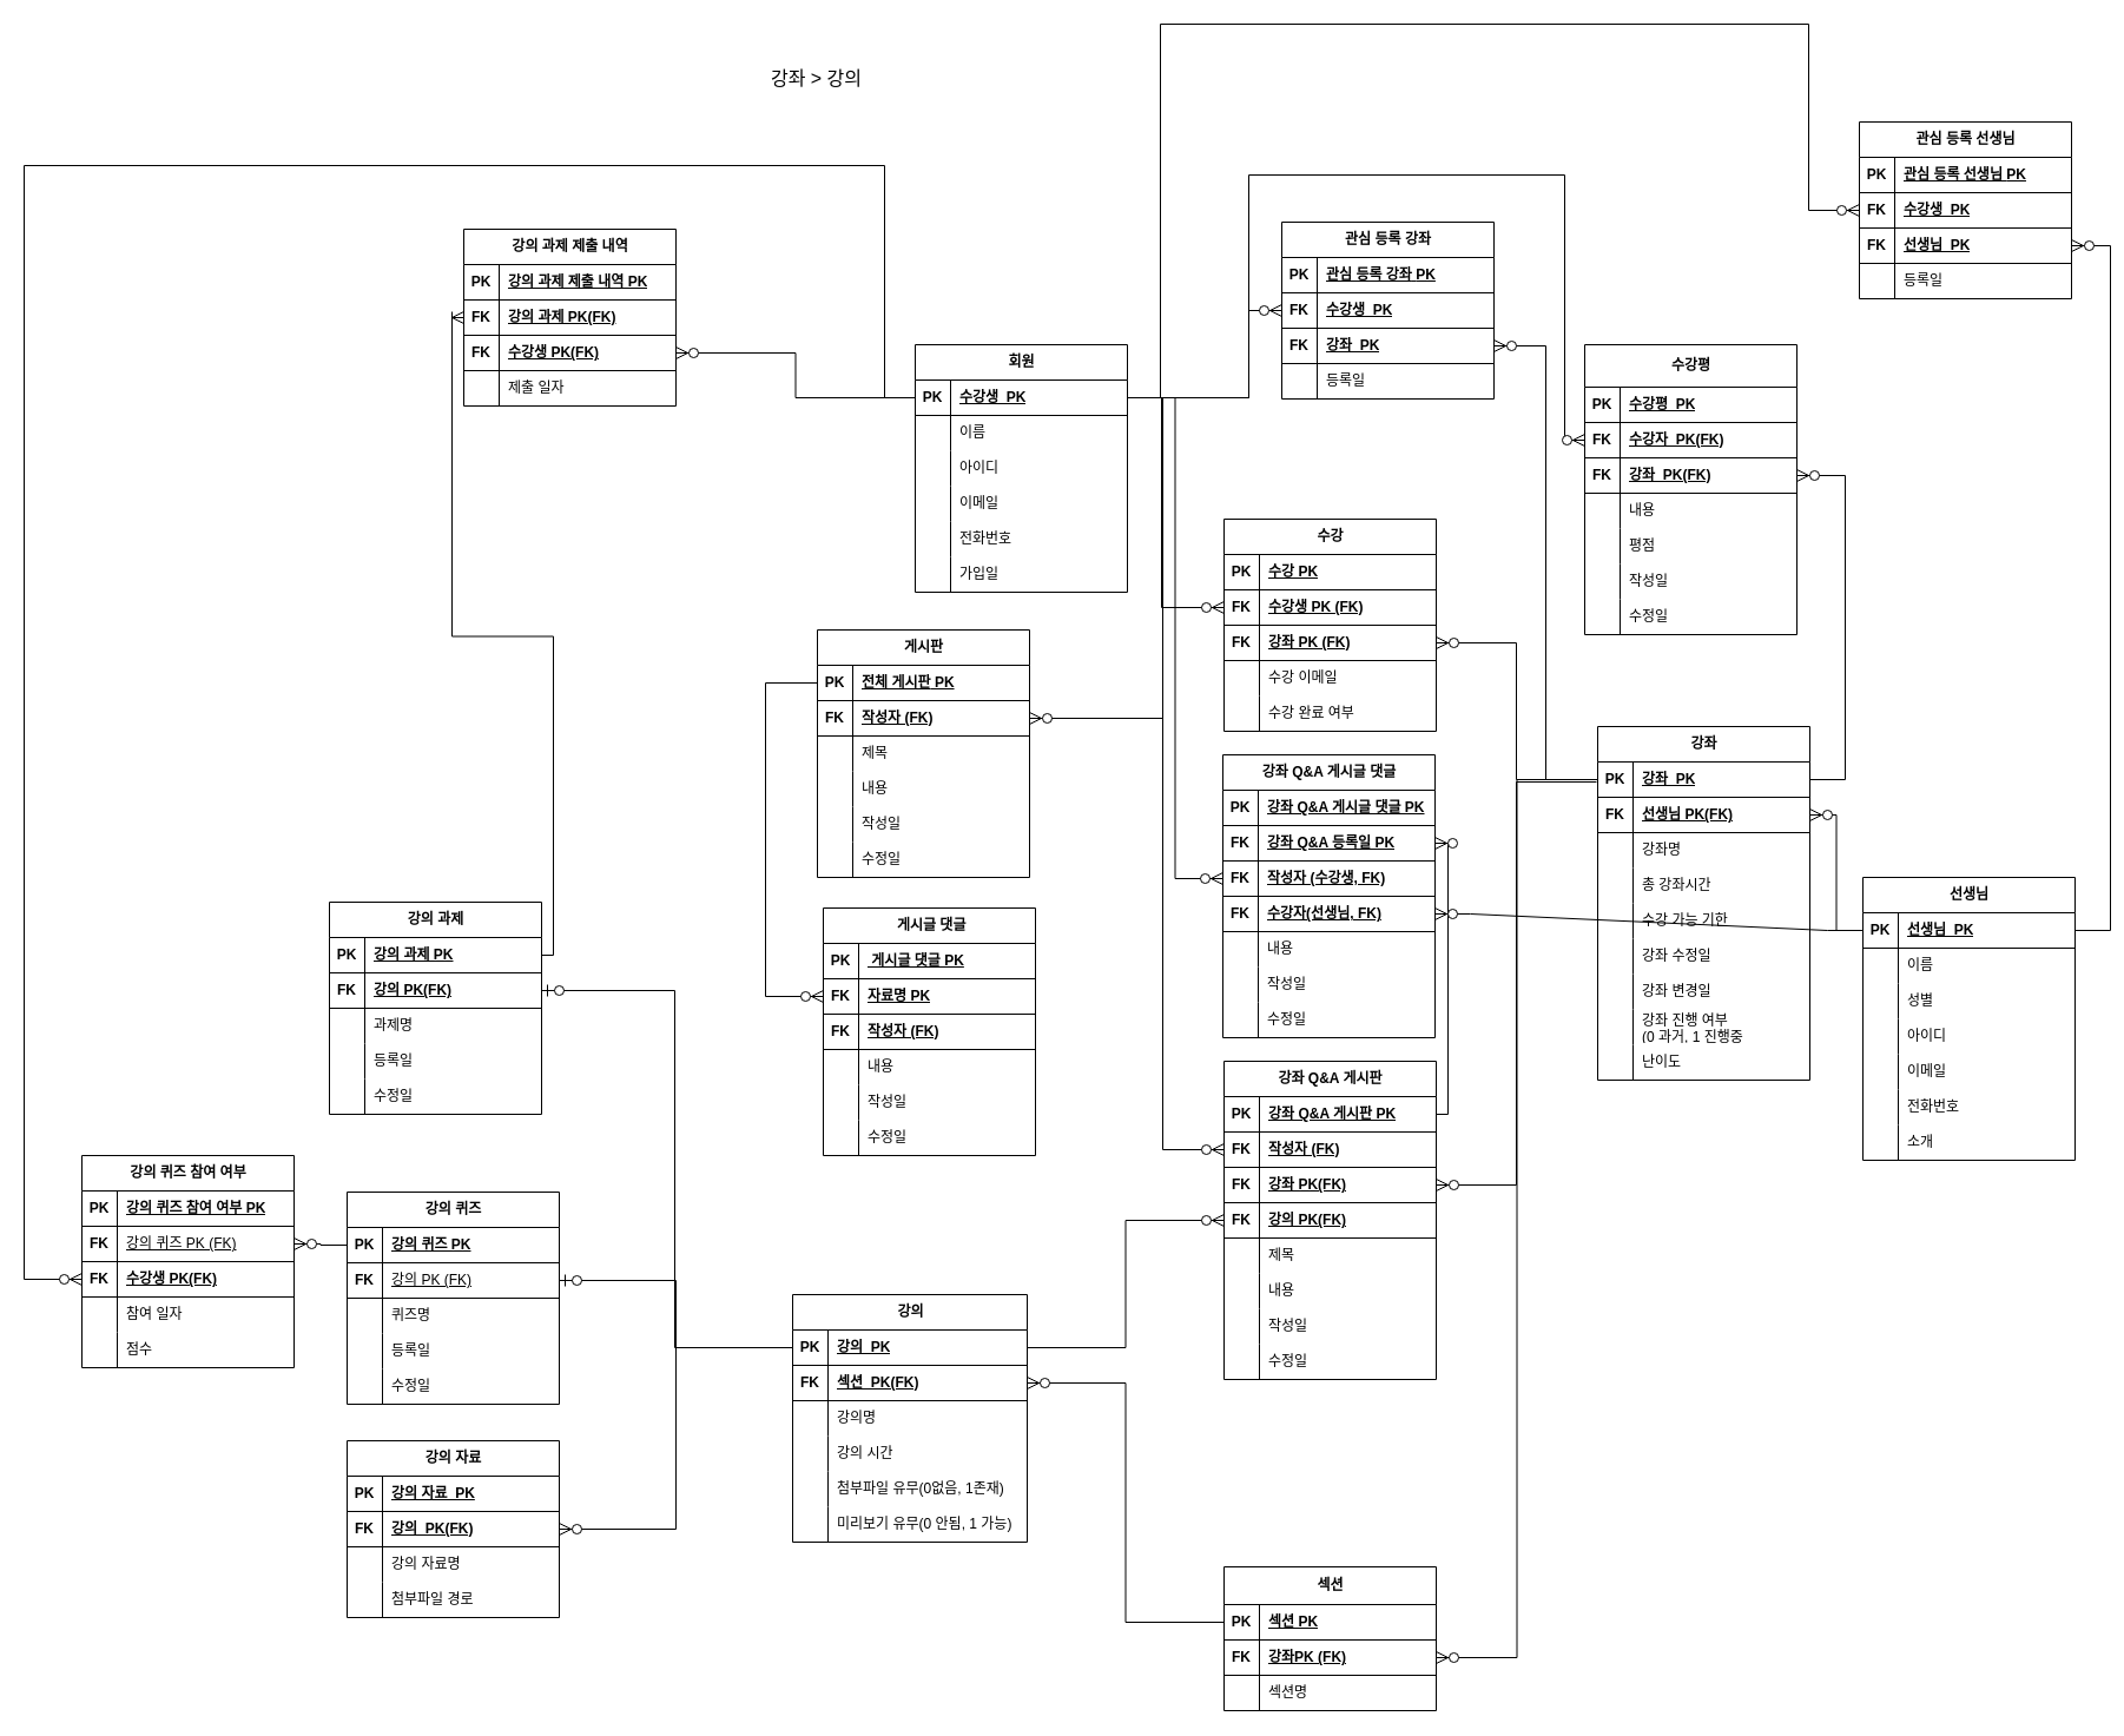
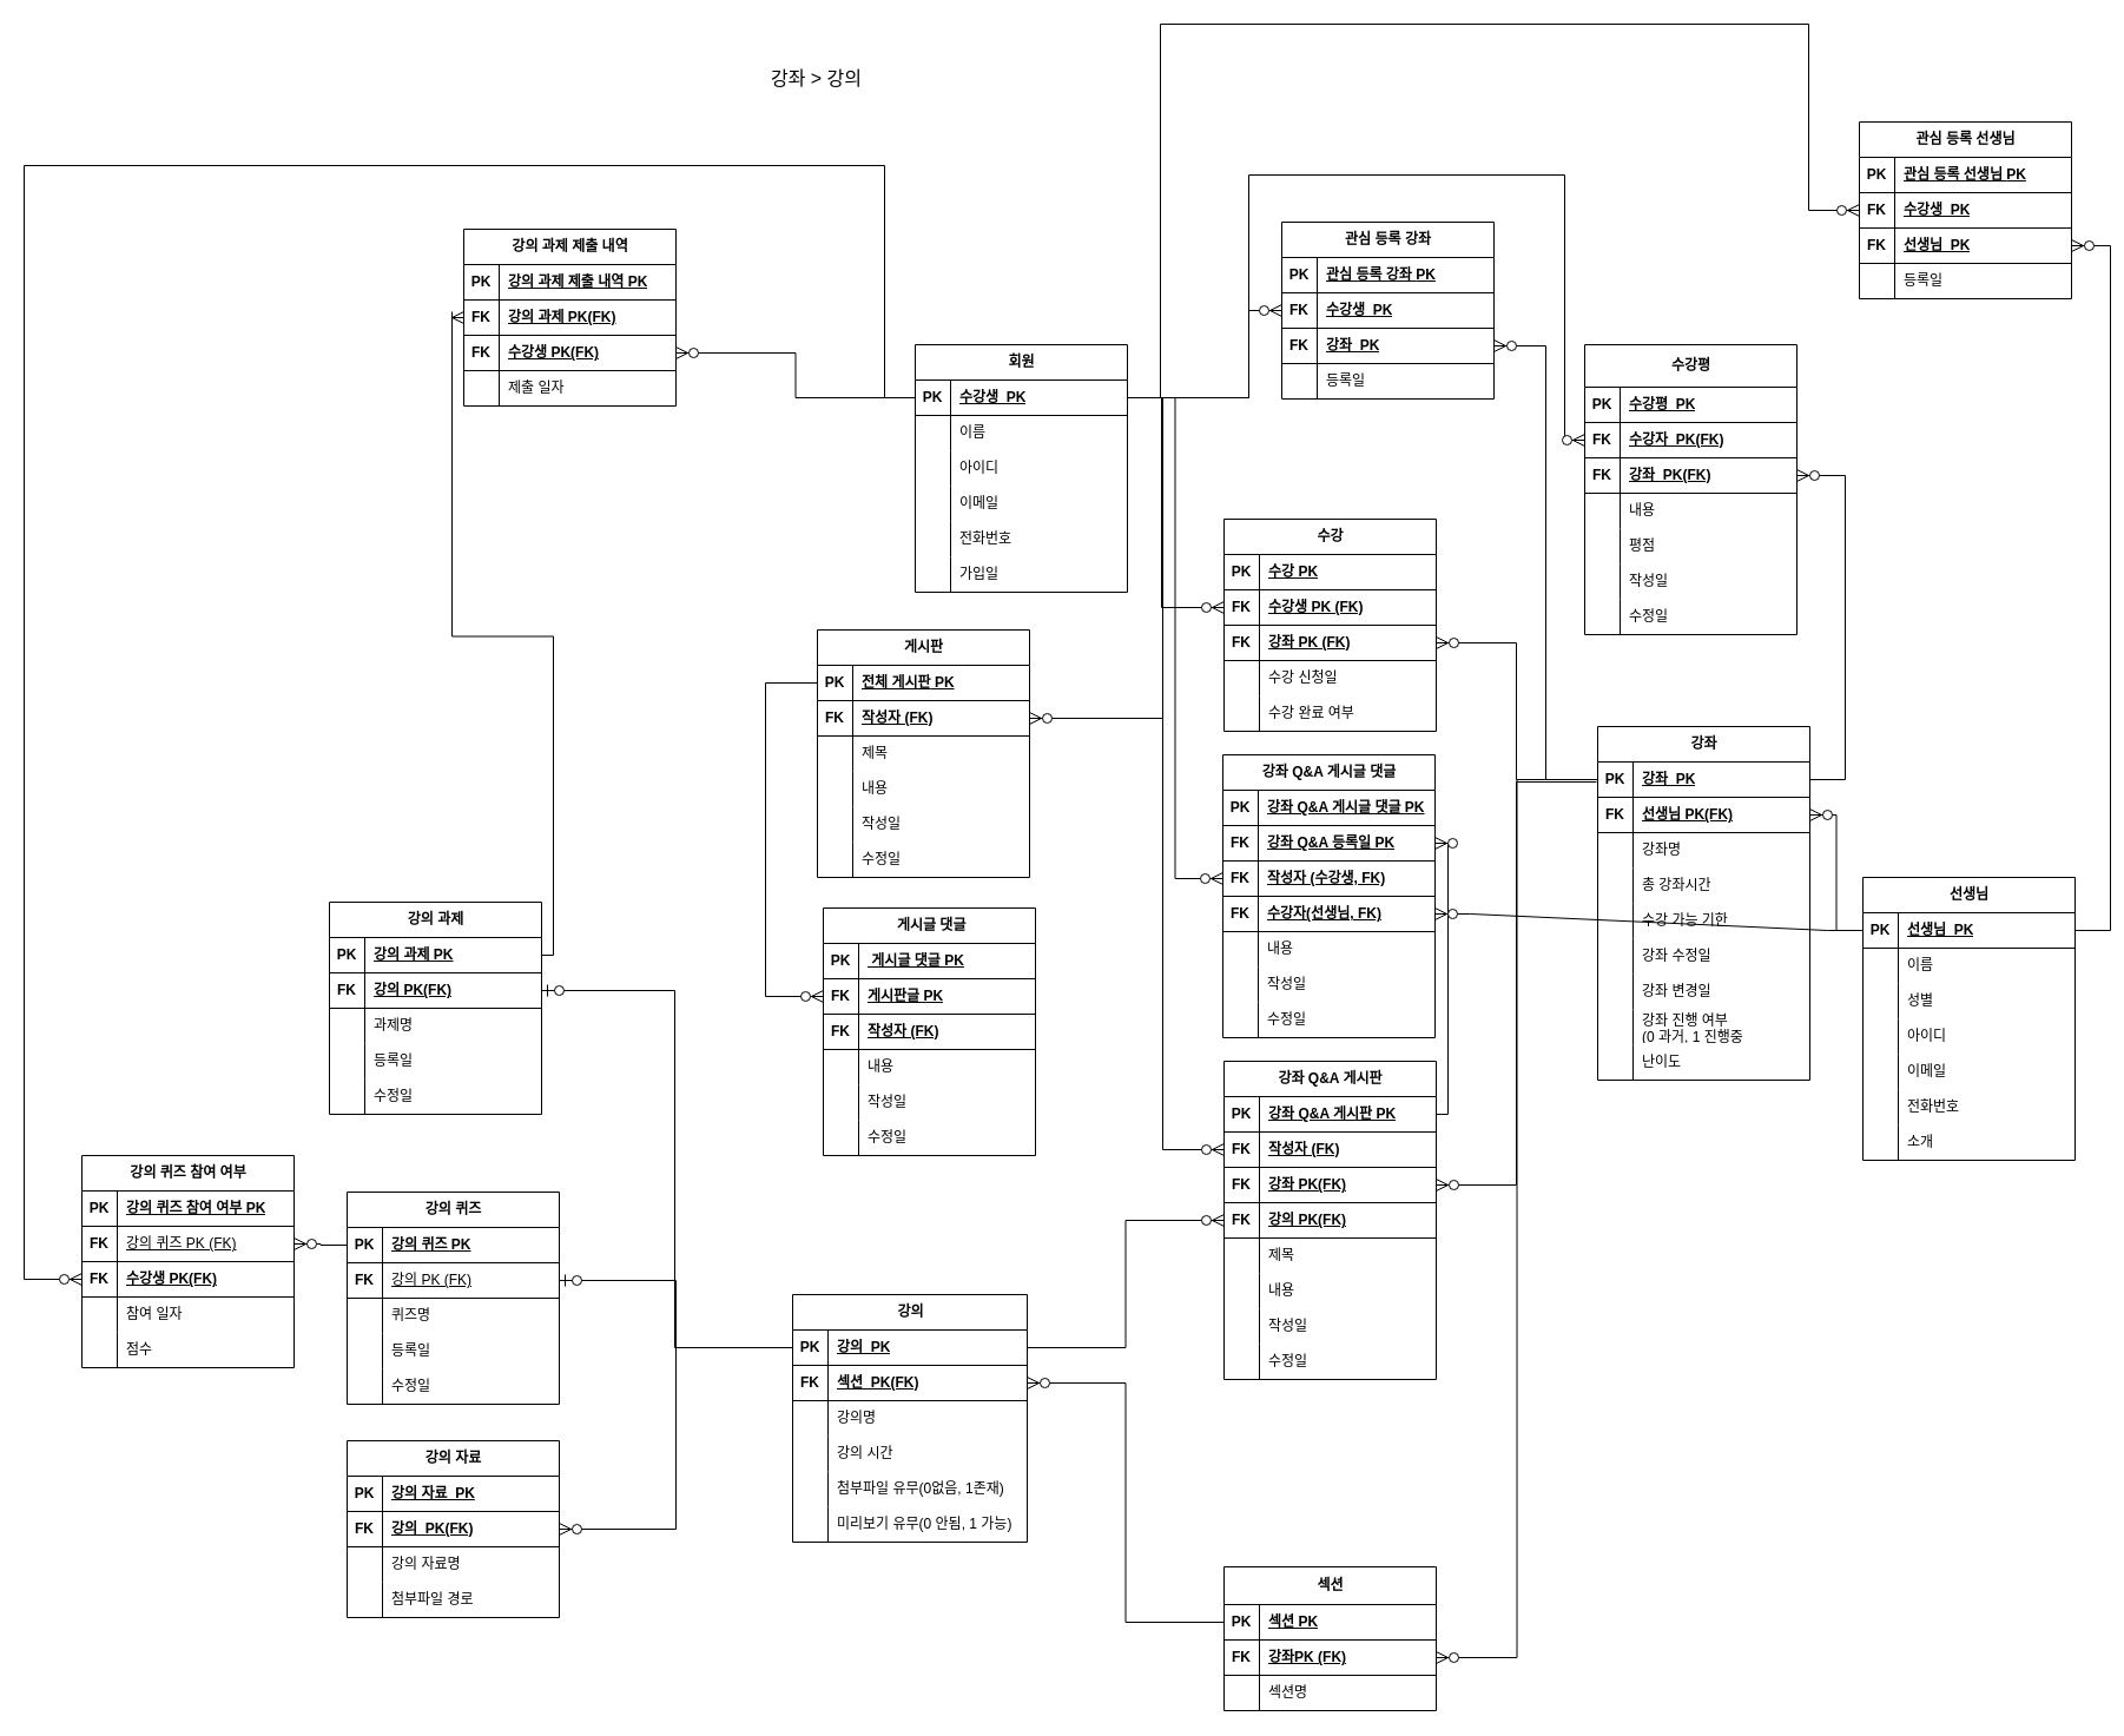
- <mxCell id="186" value="수강 이메일" style="shape=partialRectangle;connectable=0;fillColor=none;top=0;left=0;bottom=0;right=0;align=left;spacingLeft=6;overflow=hidden;whiteSpace=wrap;html=1;" vertex="1" parent="184"><mxGeometry x="30" width="150" height="30" as="geometry"><mxRectangle width="150" height="30" as="alternateBounds" /></mxGeometry></mxCell>
+ <mxCell id="186" value="수강 신청일" style="shape=partialRectangle;connectable=0;fillColor=none;top=0;left=0;bottom=0;right=0;align=left;spacingLeft=6;overflow=hidden;whiteSpace=wrap;html=1;" vertex="1" parent="184"><mxGeometry x="30" width="150" height="30" as="geometry"><mxRectangle width="150" height="30" as="alternateBounds" /></mxGeometry></mxCell>
- <mxCell id="281" value="&lt;span style=&quot;text-align: center; text-wrap-mode: nowrap;&quot;&gt;자료명 PK&lt;/span&gt;" style="shape=partialRectangle;connectable=0;fillColor=none;top=0;left=0;bottom=0;right=0;align=left;spacingLeft=6;fontStyle=5;overflow=hidden;whiteSpace=wrap;html=1;" vertex="1" parent="279"><mxGeometry x="30" width="150" height="30" as="geometry"><mxRectangle width="150" height="30" as="alternateBounds" /></mxGeometry></mxCell>
+ <mxCell id="281" value="&lt;span style=&quot;text-align: center; text-wrap-mode: nowrap;&quot;&gt;게시판글 PK&lt;/span&gt;" style="shape=partialRectangle;connectable=0;fillColor=none;top=0;left=0;bottom=0;right=0;align=left;spacingLeft=6;fontStyle=5;overflow=hidden;whiteSpace=wrap;html=1;" vertex="1" parent="279"><mxGeometry x="30" width="150" height="30" as="geometry"><mxRectangle width="150" height="30" as="alternateBounds" /></mxGeometry></mxCell>
